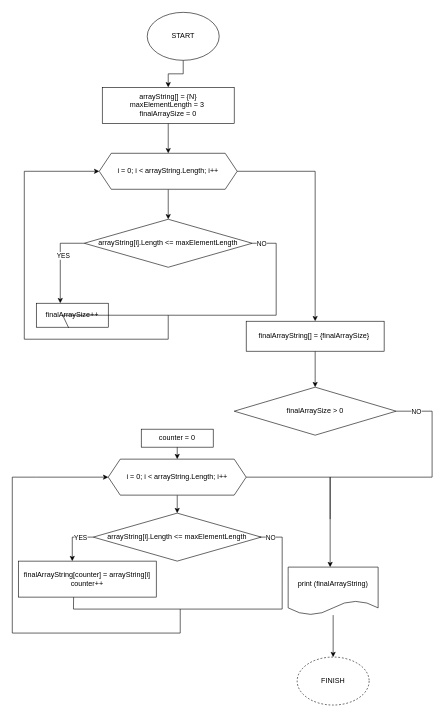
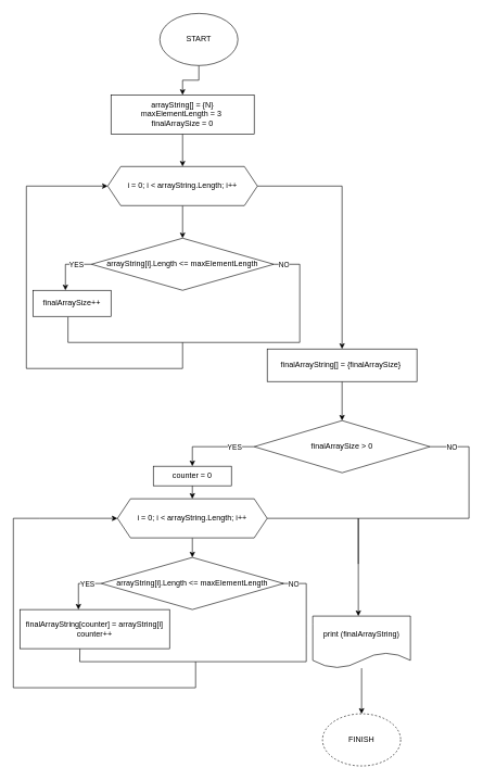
- <mxCell id="12" value="finalArraySize++" style="whiteSpace=wrap;html=1;" vertex="1" parent="1"><mxGeometry x="60" y="505" width="120" height="40" as="geometry" /></mxCell>
+ <mxCell id="12" value="finalArraySize++" style="whiteSpace=wrap;html=1;" vertex="1" parent="1"><mxGeometry x="50" y="445" width="120" height="40" as="geometry" /></mxCell>
+ <mxCell id="33" style="edgeStyle=none;rounded=0;orthogonalLoop=1;jettySize=auto;html=1;entryX=0.5;entryY=0;entryDx=0;entryDy=0;endArrow=classic;endFill=1;" edge="1" parent="1" source="35" target="36"><mxGeometry relative="1" as="geometry"><Array as="points"><mxPoint x="295" y="685" /></Array></mxGeometry></mxCell>
+ <mxCell id="34" value="YES" style="edgeLabel;html=1;align=center;verticalAlign=middle;resizable=0;points=[];" vertex="1" connectable="0" parent="33"><mxGeometry x="-0.504" y="1" relative="1" as="geometry"><mxPoint y="-1" as="offset" /></mxGeometry></mxCell>
